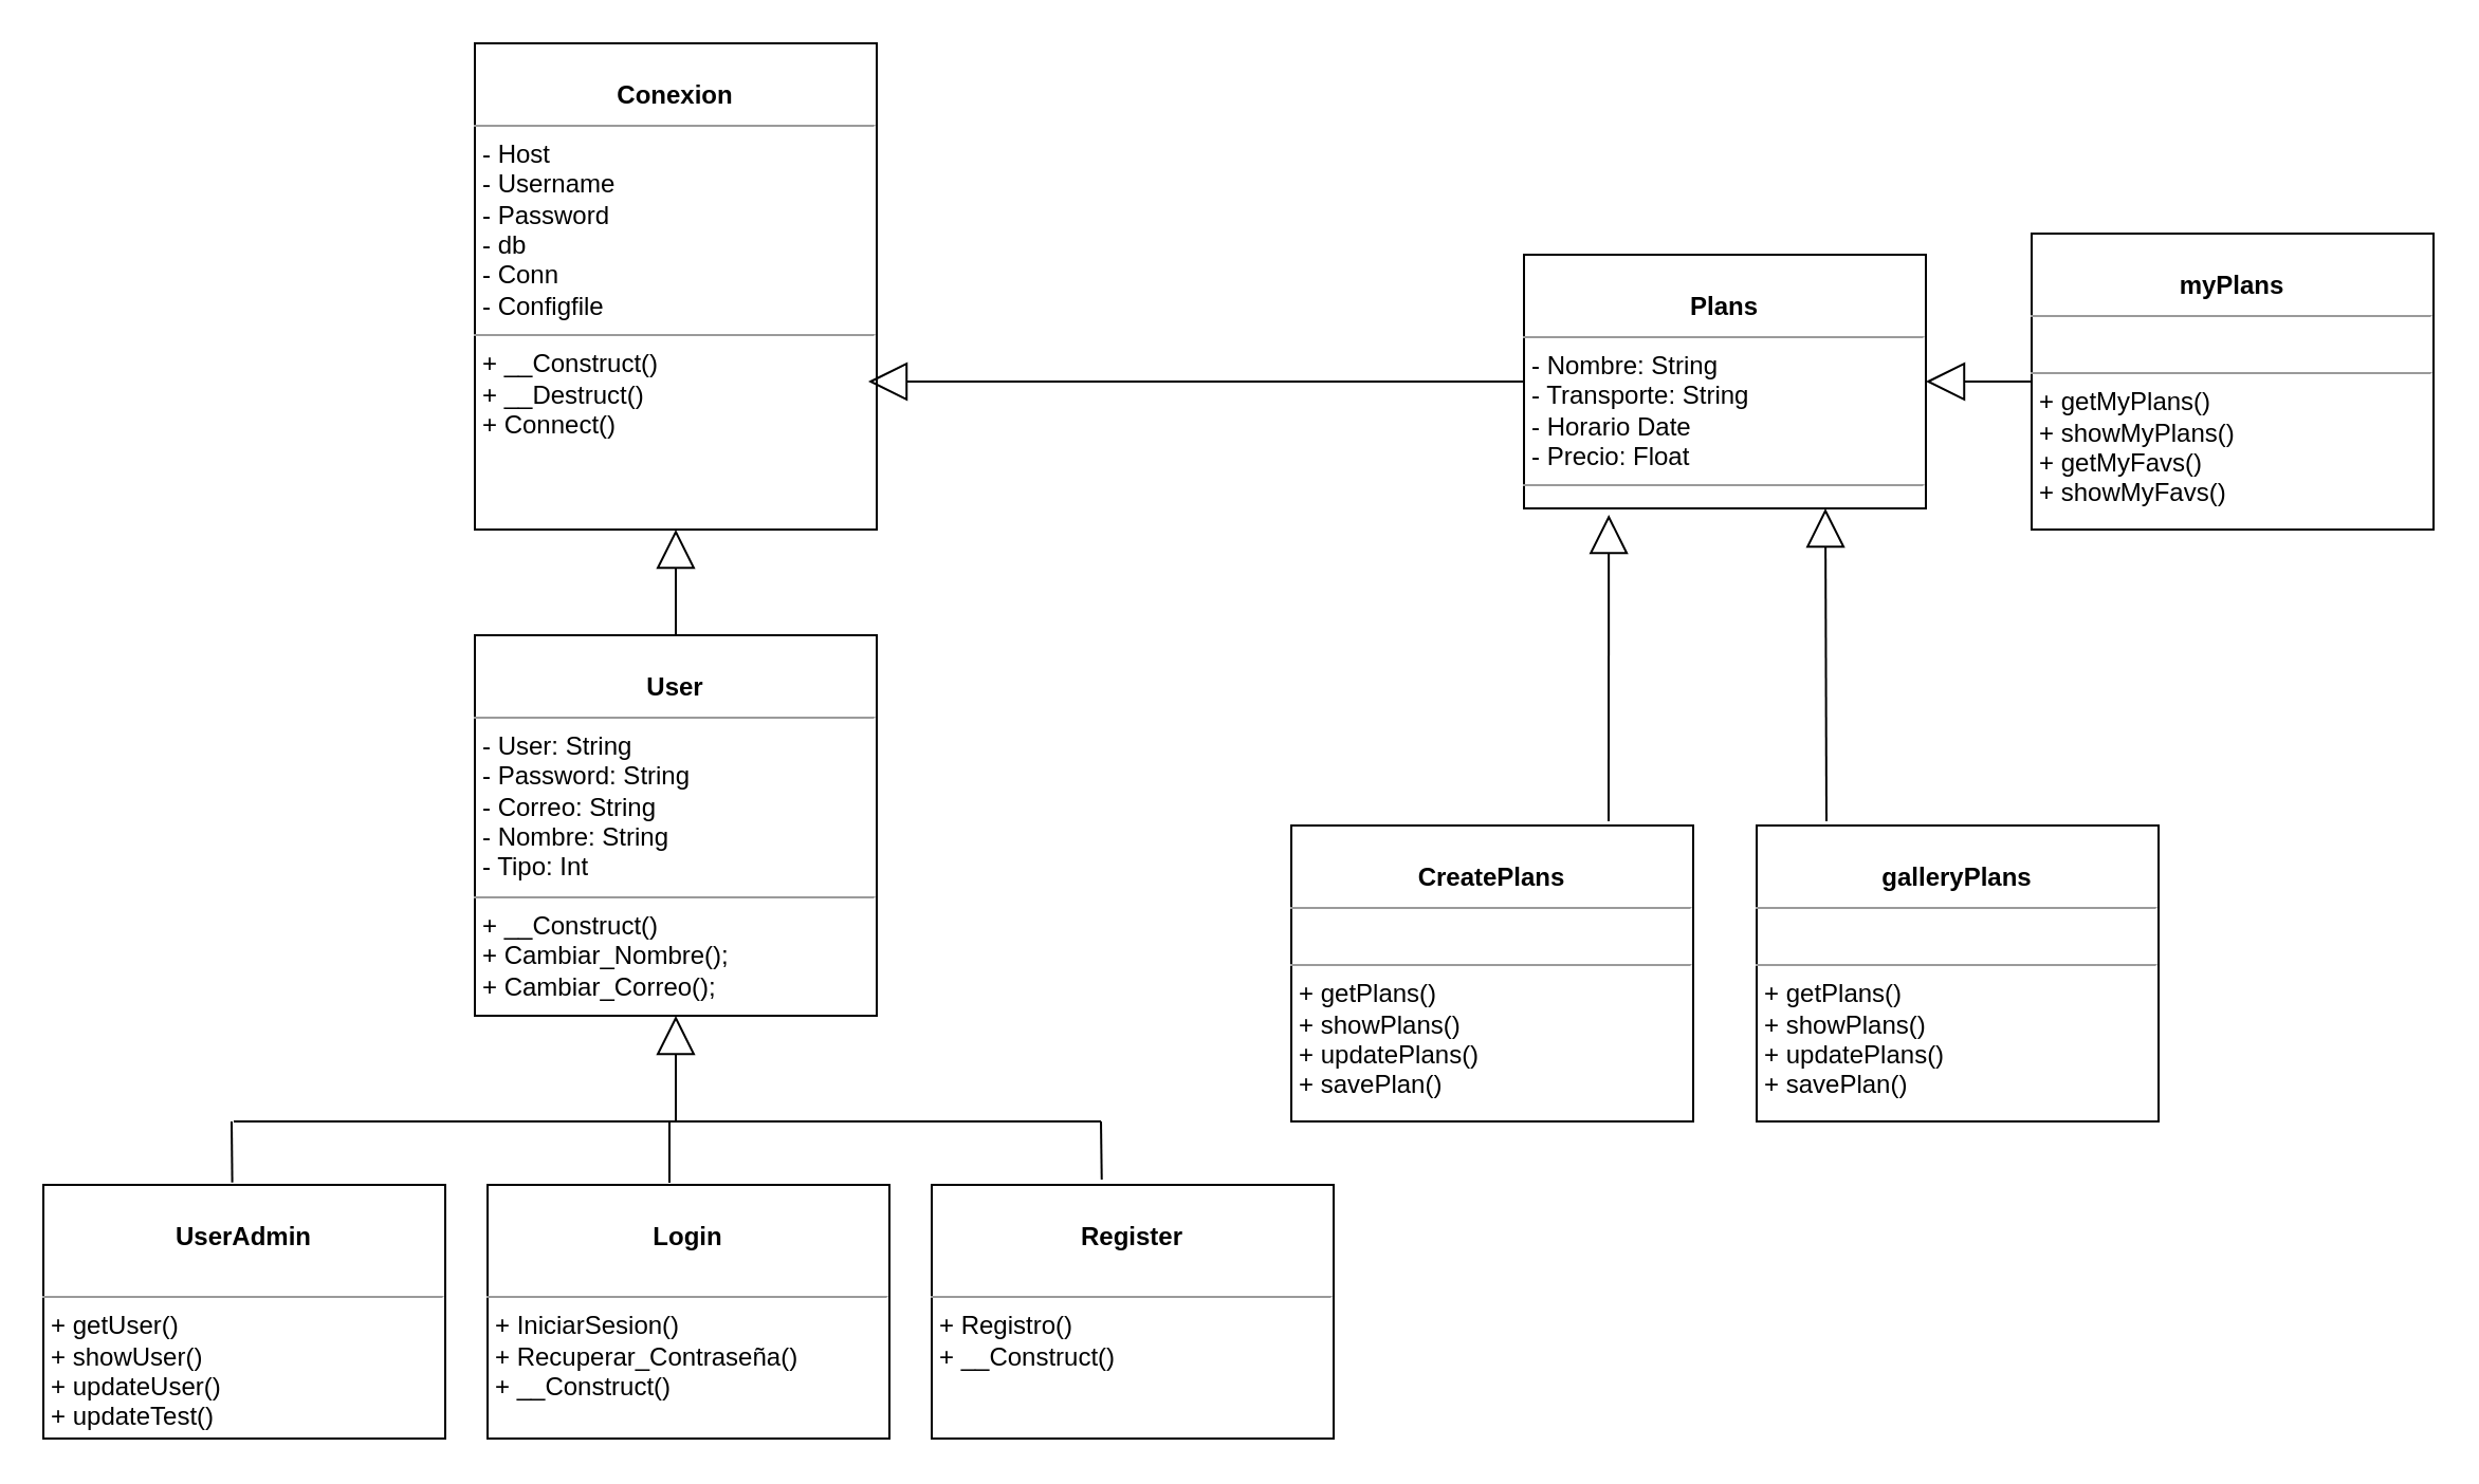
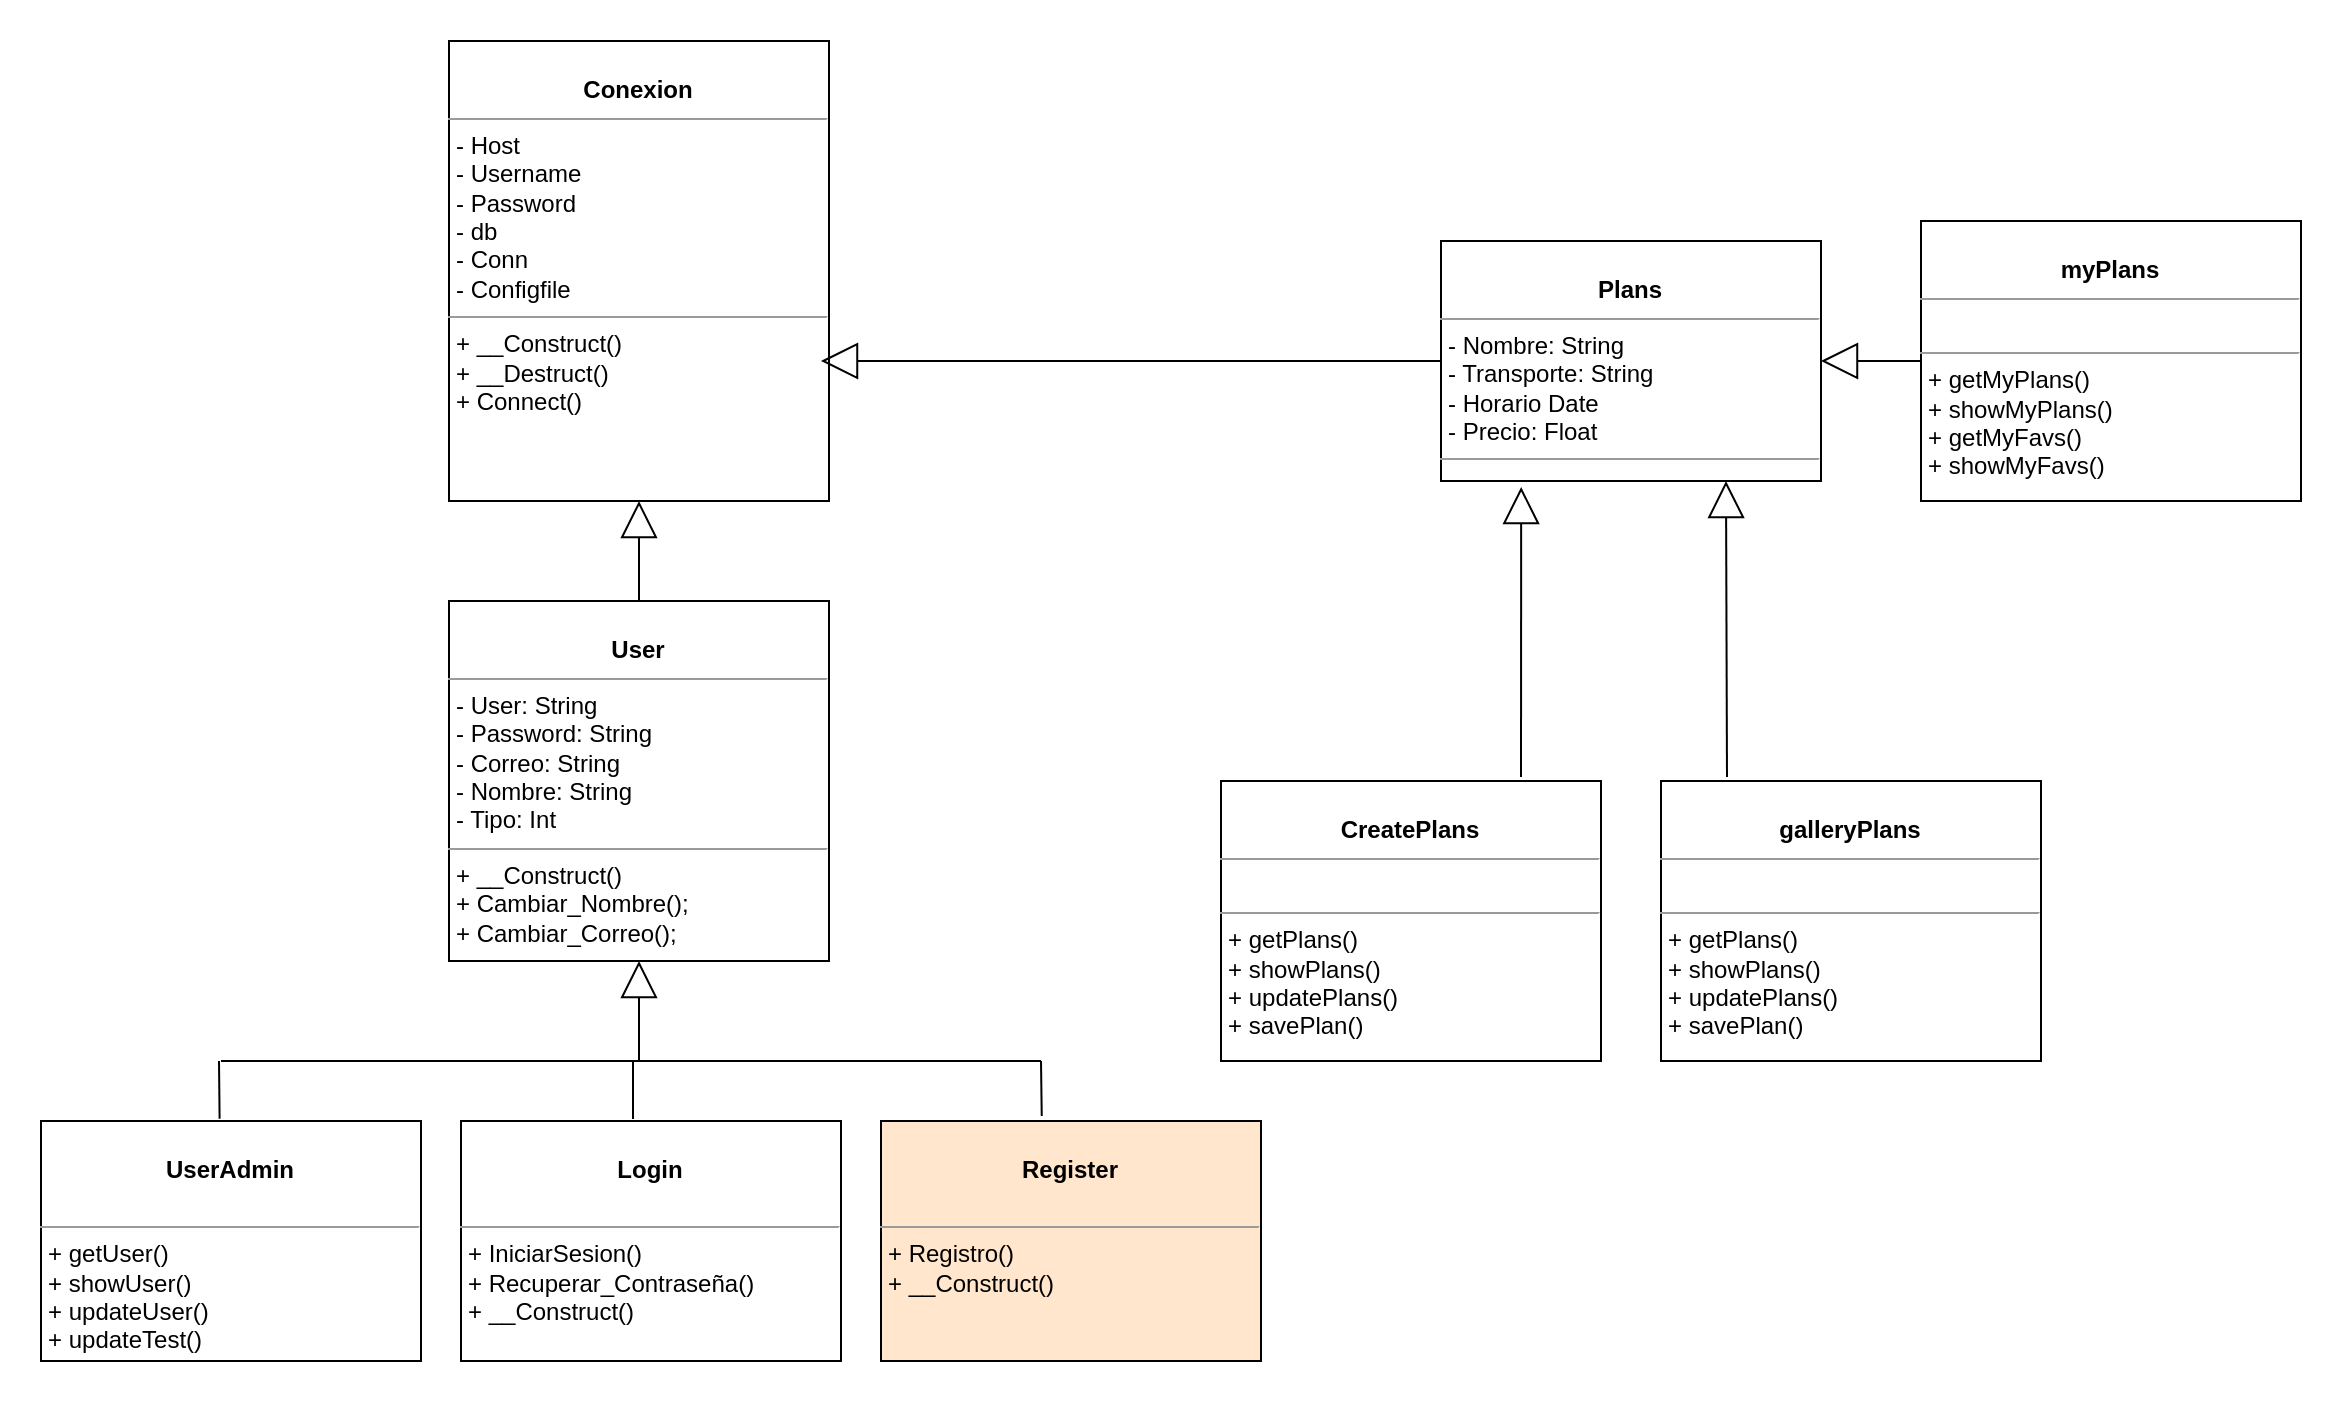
- <mxCell id="3" value="&lt;p style=&quot;margin: 0px ; margin-top: 4px ; text-align: center&quot;&gt;&lt;br&gt;&lt;b&gt;Register&lt;/b&gt;&lt;/p&gt;&lt;p style=&quot;margin: 0px ; margin-left: 4px&quot;&gt;&lt;br&gt;&lt;/p&gt;&lt;hr size=&quot;1&quot;&gt;&lt;p style=&quot;margin: 0px ; margin-left: 4px&quot;&gt;+ Registro()&lt;br&gt;&lt;/p&gt;&lt;p style=&quot;margin: 0px ; margin-left: 4px&quot;&gt;+ __Construct()&lt;br&gt;&lt;/p&gt;" style="verticalAlign=top;align=left;overflow=fill;fontSize=12;fontFamily=Helvetica;html=1;" vertex="1" parent="1"><mxGeometry x="440" y="560" width="190" height="120" as="geometry" /></mxCell>
+ <mxCell id="3" value="&lt;p style=&quot;margin: 0px ; margin-top: 4px ; text-align: center&quot;&gt;&lt;br&gt;&lt;b&gt;Register&lt;/b&gt;&lt;/p&gt;&lt;p style=&quot;margin: 0px ; margin-left: 4px&quot;&gt;&lt;br&gt;&lt;/p&gt;&lt;hr size=&quot;1&quot;&gt;&lt;p style=&quot;margin: 0px ; margin-left: 4px&quot;&gt;+ Registro()&lt;br&gt;&lt;/p&gt;&lt;p style=&quot;margin: 0px ; margin-left: 4px&quot;&gt;+ __Construct()&lt;br&gt;&lt;/p&gt;" style="verticalAlign=top;align=left;overflow=fill;fontSize=12;fontFamily=Helvetica;html=1;fillColor=#ffe6cc;" vertex="1" parent="1"><mxGeometry x="440" y="560" width="190" height="120" as="geometry" /></mxCell>
